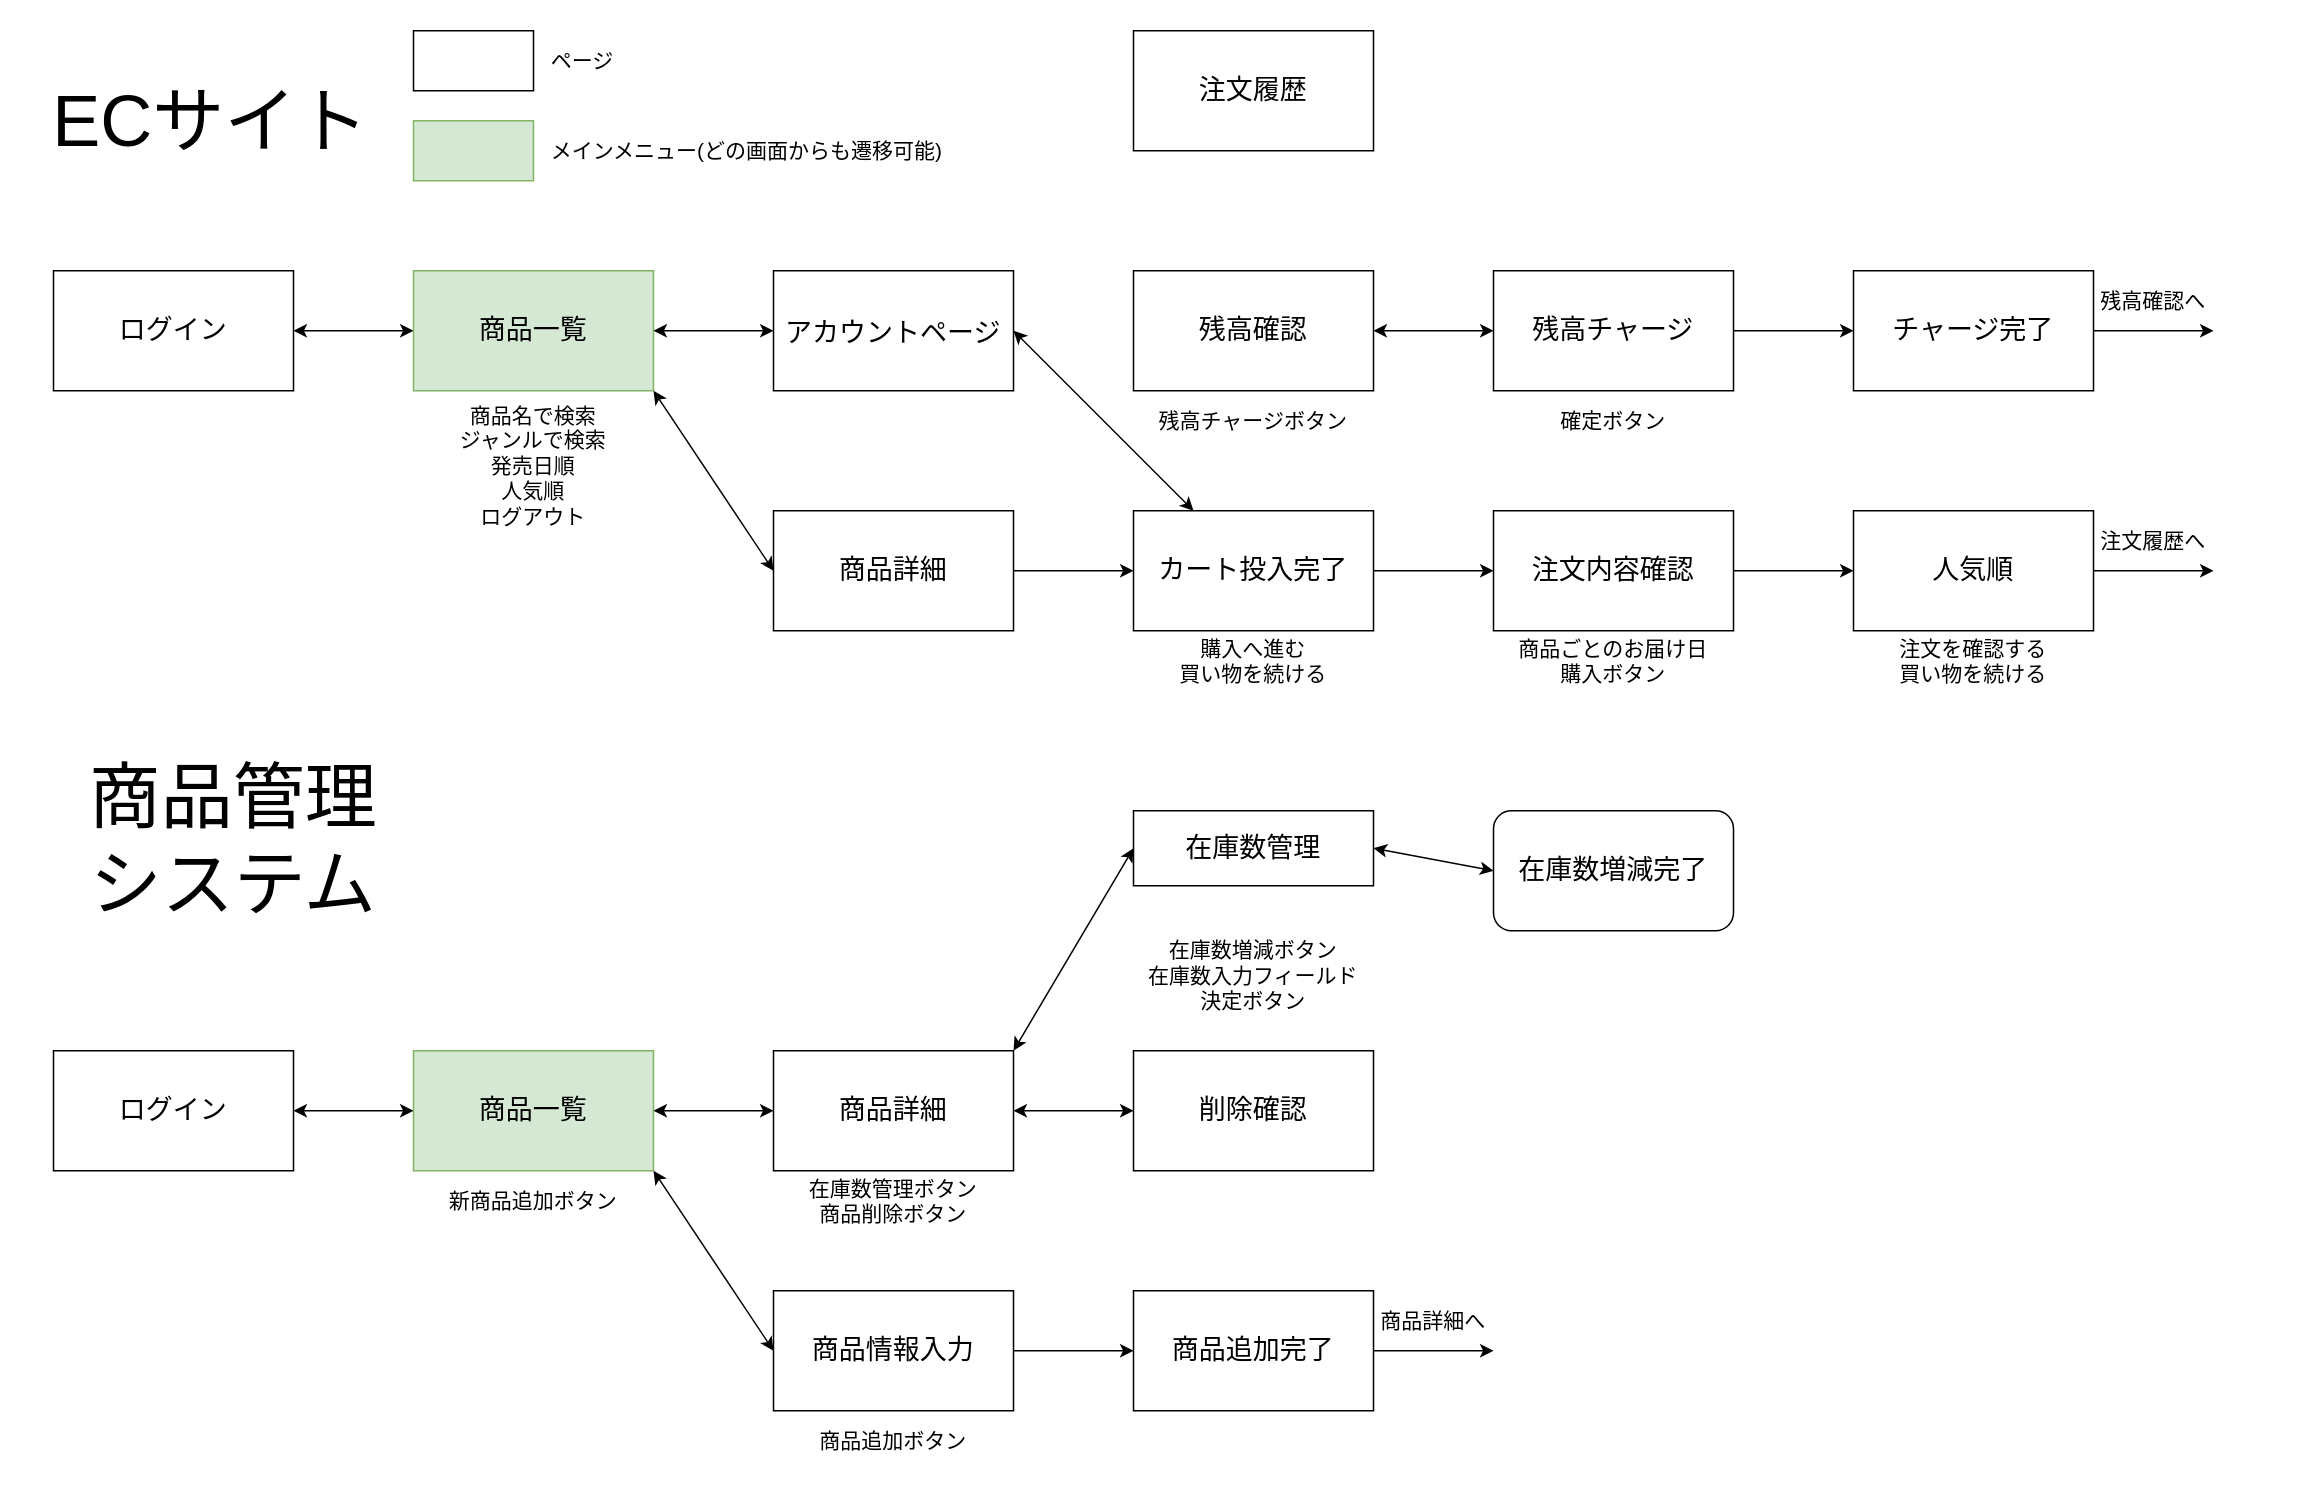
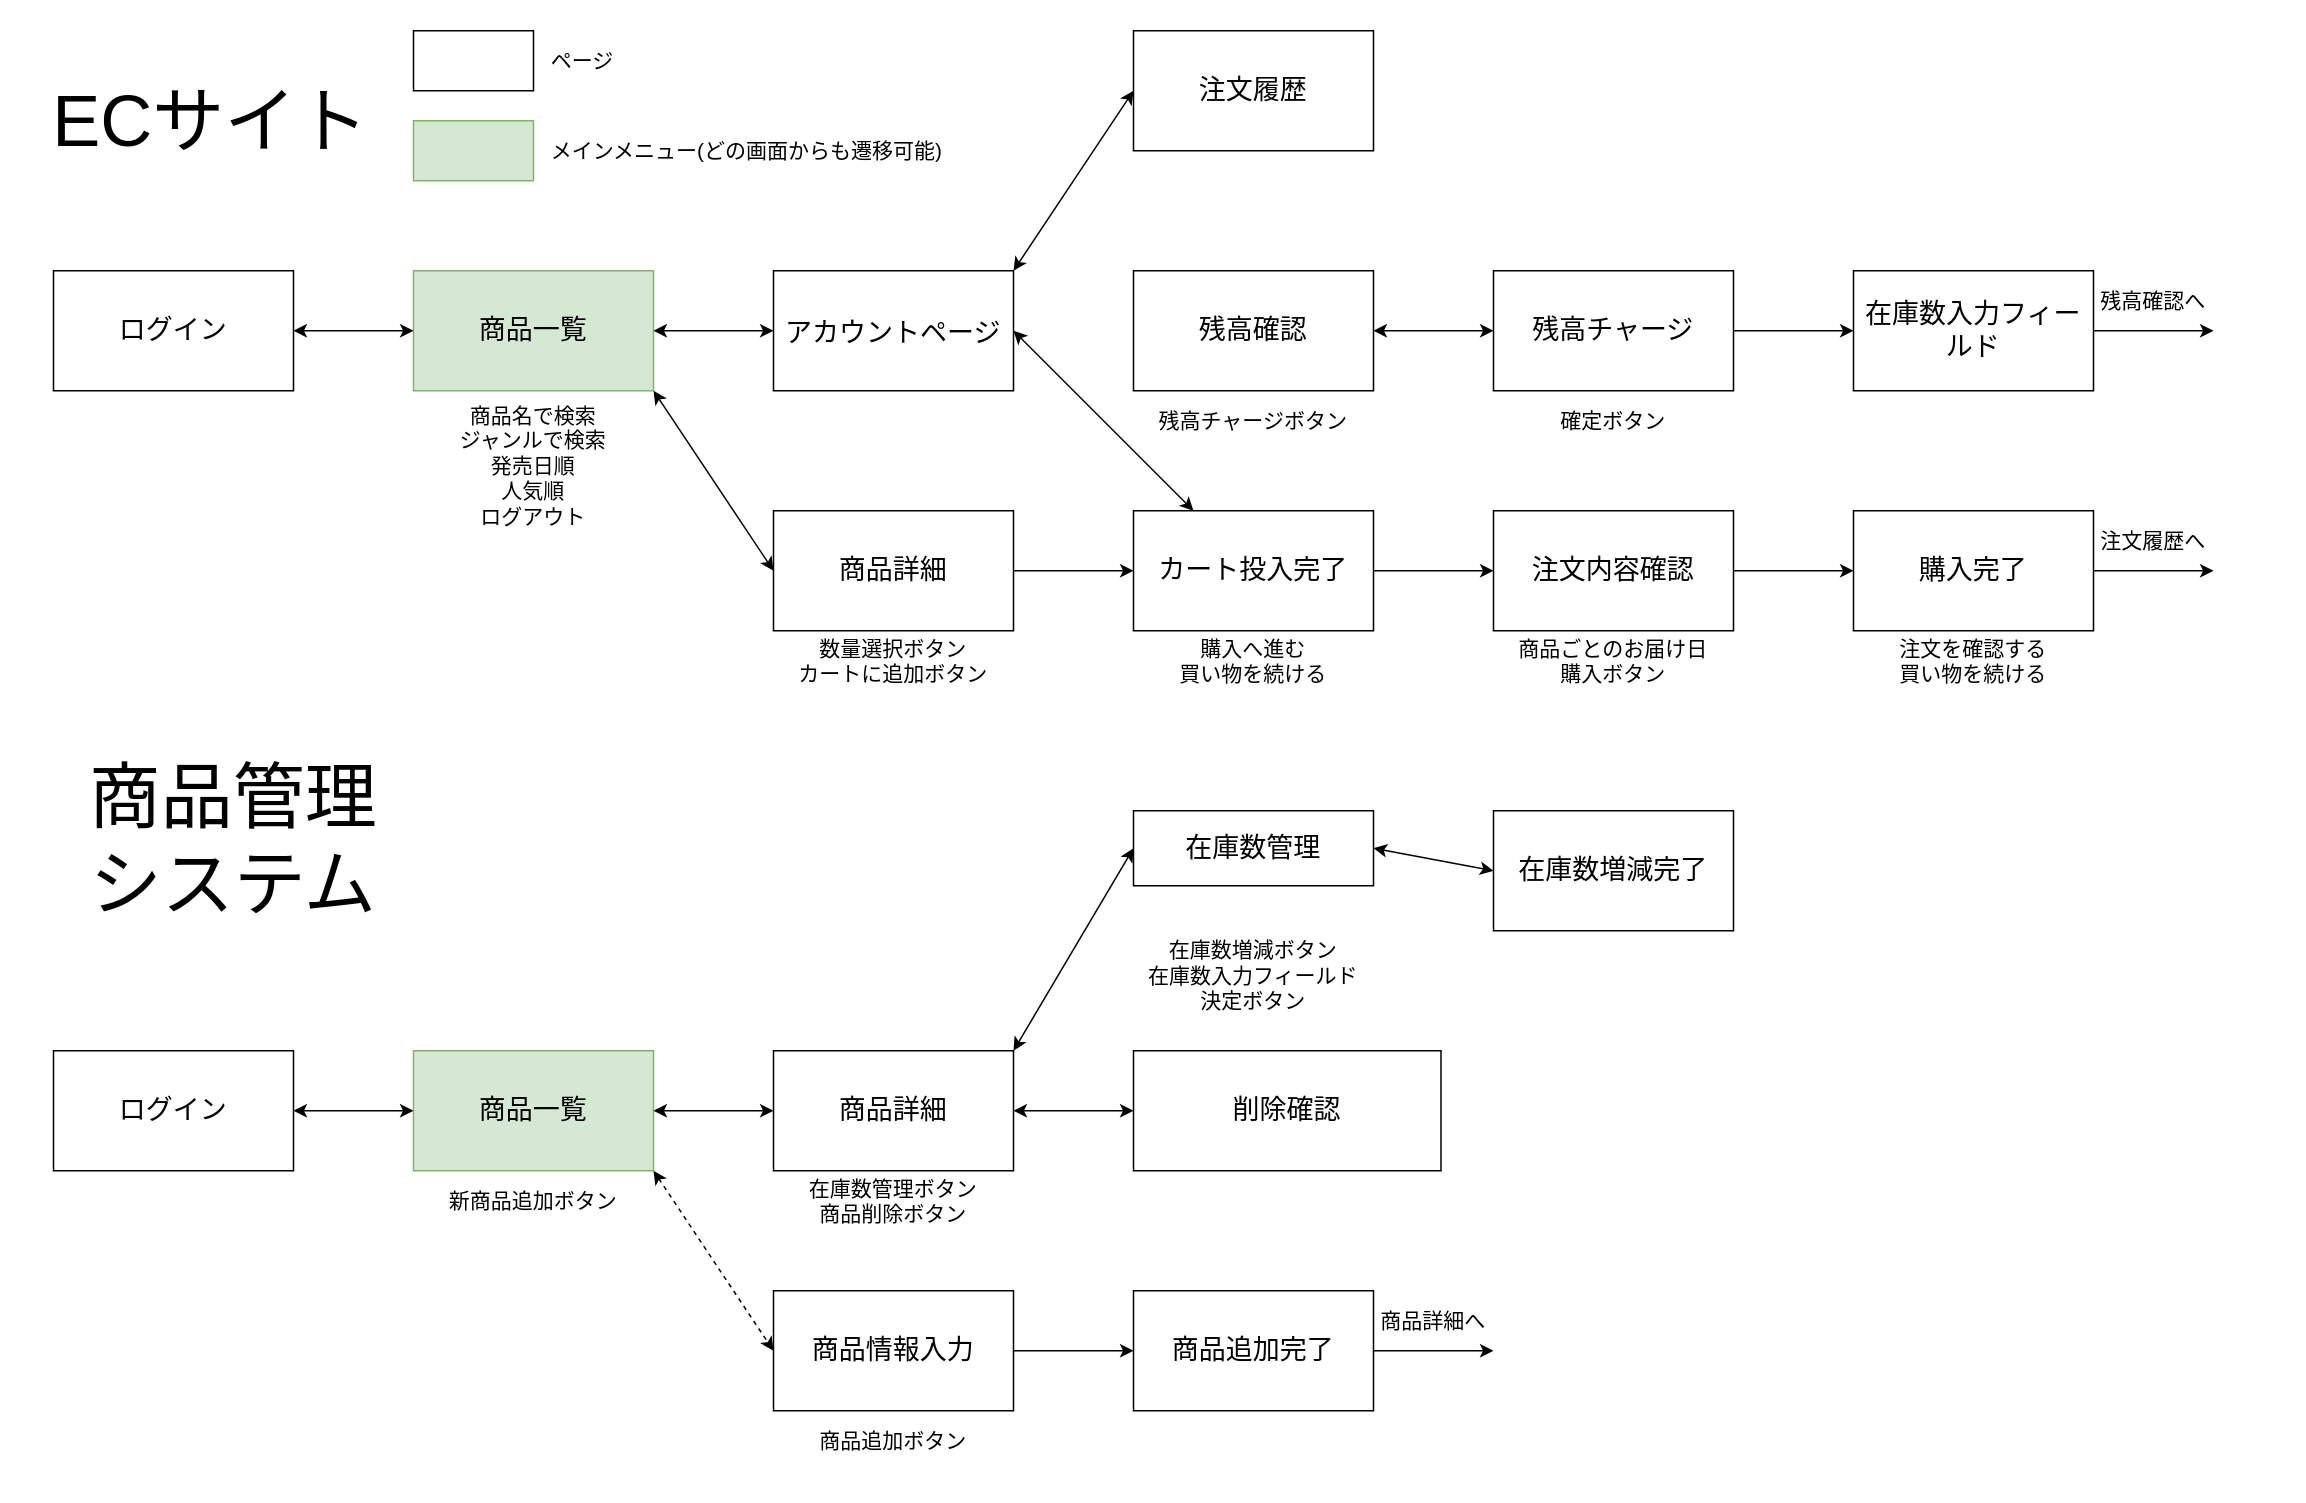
+ <mxCell id="40" value="" style="endArrow=classic;startArrow=classic;html=1;rounded=0;entryX=0;entryY=0.5;entryDx=0;entryDy=0;exitX=1;exitY=0;exitDx=0;exitDy=0;" parent="1" source="5" target="12" edge="1"><mxGeometry width="50" height="50" relative="1" as="geometry"><mxPoint x="605" y="100" as="sourcePoint" /><mxPoint x="655" y="50" as="targetPoint" /></mxGeometry></mxCell>
- <mxCell id="18" value="チャージ完了" style="rounded=0;whiteSpace=wrap;html=1;fontSize=18;" parent="1" vertex="1"><mxGeometry x="1235" y="180" width="160" height="80" as="geometry" /></mxCell>
+ <mxCell id="18" value="在庫数入力フィールド" style="rounded=0;whiteSpace=wrap;html=1;fontSize=18;" parent="1" vertex="1"><mxGeometry x="1235" y="180" width="160" height="80" as="geometry" /></mxCell>
- <mxCell id="16" value="人気順" style="rounded=0;whiteSpace=wrap;html=1;fontSize=18;" parent="1" vertex="1"><mxGeometry x="1235" y="340" width="160" height="80" as="geometry" /></mxCell>
+ <mxCell id="16" value="購入完了" style="rounded=0;whiteSpace=wrap;html=1;fontSize=18;" parent="1" vertex="1"><mxGeometry x="1235" y="340" width="160" height="80" as="geometry" /></mxCell>
+ <mxCell id="31" value="&lt;font&gt;数量選択ボタン&lt;/font&gt;&lt;div&gt;&lt;font&gt;カートに追加ボタン&lt;/font&gt;&lt;/div&gt;" style="text;html=1;align=center;verticalAlign=middle;whiteSpace=wrap;rounded=0;fontSize=14;" parent="1" vertex="1"><mxGeometry x="515" y="420" width="160" height="40" as="geometry" /></mxCell>
- <mxCell id="50" value="在庫数増減完了" style="whiteSpace=wrap;html=1;fontSize=18;rounded=1;" parent="1" vertex="1"><mxGeometry x="995" y="540" width="160" height="80" as="geometry" /></mxCell>
+ <mxCell id="50" value="在庫数増減完了" style="rounded=0;whiteSpace=wrap;html=1;fontSize=18;" parent="1" vertex="1"><mxGeometry x="995" y="540" width="160" height="80" as="geometry" /></mxCell>
- <mxCell id="33" value="削除確認" style="rounded=0;whiteSpace=wrap;html=1;fontSize=18;" parent="1" vertex="1"><mxGeometry x="755" y="700" width="160" height="80" as="geometry" /></mxCell>
+ <mxCell id="33" value="削除確認" style="rounded=0;whiteSpace=wrap;html=1;fontSize=18;" parent="1" vertex="1"><mxGeometry x="755" y="700" width="205" height="80" as="geometry" /></mxCell>
- <mxCell id="46" value="" style="endArrow=classic;startArrow=classic;html=1;rounded=0;entryX=0;entryY=0.5;entryDx=0;entryDy=0;exitX=1;exitY=0;exitDx=0;exitDy=0;" parent="1" source="35" target="36" edge="1"><mxGeometry width="50" height="50" relative="1" as="geometry"><mxPoint x="325" y="910" as="sourcePoint" /><mxPoint x="375" y="860" as="targetPoint" /></mxGeometry></mxCell>
+ <mxCell id="46" value="" style="endArrow=classic;startArrow=classic;html=1;rounded=0;entryX=0;entryY=0.5;entryDx=0;entryDy=0;exitX=1;exitY=0;exitDx=0;exitDy=0;dashed=1;" parent="1" source="35" target="36" edge="1"><mxGeometry width="50" height="50" relative="1" as="geometry"><mxPoint x="325" y="910" as="sourcePoint" /><mxPoint x="375" y="860" as="targetPoint" /></mxGeometry></mxCell>
